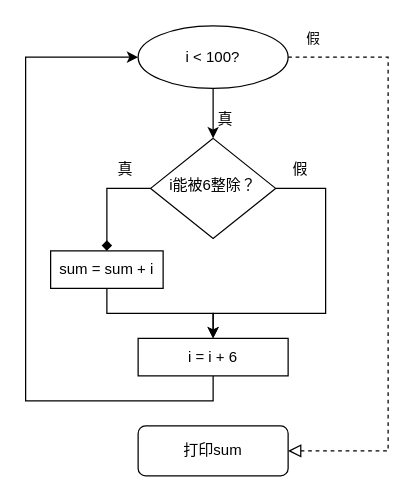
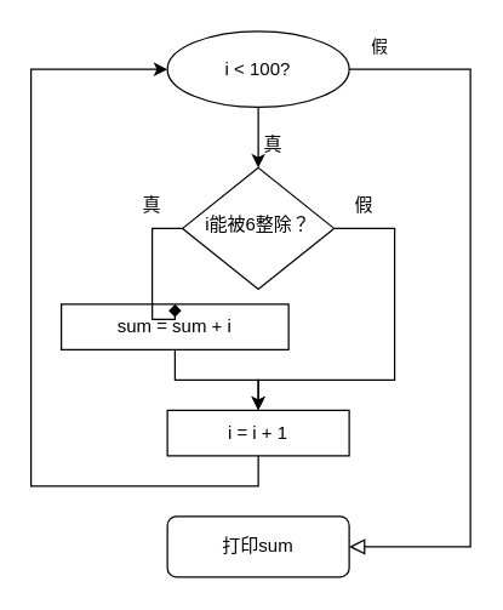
- <mxCell id="2" value="假" style="edgeStyle=orthogonalEdgeStyle;rounded=0;html=1;jettySize=auto;orthogonalLoop=1;fontSize=11;endArrow=block;endFill=0;endSize=8;strokeWidth=1;shadow=0;labelBackgroundColor=none;entryX=1;entryY=0.5;entryDx=0;entryDy=0;exitX=1;exitY=0.5;exitDx=0;exitDy=0;dashed=1;" parent="1" source="12" target="6" edge="1"><mxGeometry x="-0.916" y="15" relative="1" as="geometry"><mxPoint as="offset" /><mxPoint x="350" y="330" as="targetPoint" /><Array as="points"><mxPoint x="310" y="45" /><mxPoint x="310" y="360" /></Array></mxGeometry></mxCell>
+ <mxCell id="2" value="假" style="edgeStyle=orthogonalEdgeStyle;rounded=0;html=1;jettySize=auto;orthogonalLoop=1;fontSize=11;endArrow=block;endFill=0;endSize=8;strokeWidth=1;shadow=0;labelBackgroundColor=none;entryX=1;entryY=0.5;entryDx=0;entryDy=0;exitX=1;exitY=0.5;exitDx=0;exitDy=0;" parent="1" source="12" target="6" edge="1"><mxGeometry x="-0.916" y="15" relative="1" as="geometry"><mxPoint as="offset" /><mxPoint x="350" y="330" as="targetPoint" /><Array as="points"><mxPoint x="310" y="45" /><mxPoint x="310" y="360" /></Array></mxGeometry></mxCell>
- <mxCell id="10" value="sum = sum + i" style="rounded=0;whiteSpace=wrap;html=1;fillColor=none;" parent="1" vertex="1"><mxGeometry x="40" y="200" width="90" height="30" as="geometry" /></mxCell>
+ <mxCell id="10" value="sum = sum + i" style="rounded=0;whiteSpace=wrap;html=1;fillColor=none;" parent="1" vertex="1"><mxGeometry x="40" y="200" width="150" height="30" as="geometry" /></mxCell>
- <mxCell id="8" value="i = i + 6" style="rounded=0;whiteSpace=wrap;html=1;fillColor=none;" parent="1" vertex="1"><mxGeometry x="110" y="270" width="120" height="30" as="geometry" /></mxCell>
+ <mxCell id="8" value="i = i + 1" style="rounded=0;whiteSpace=wrap;html=1;fillColor=none;" parent="1" vertex="1"><mxGeometry x="110" y="270" width="120" height="30" as="geometry" /></mxCell>
